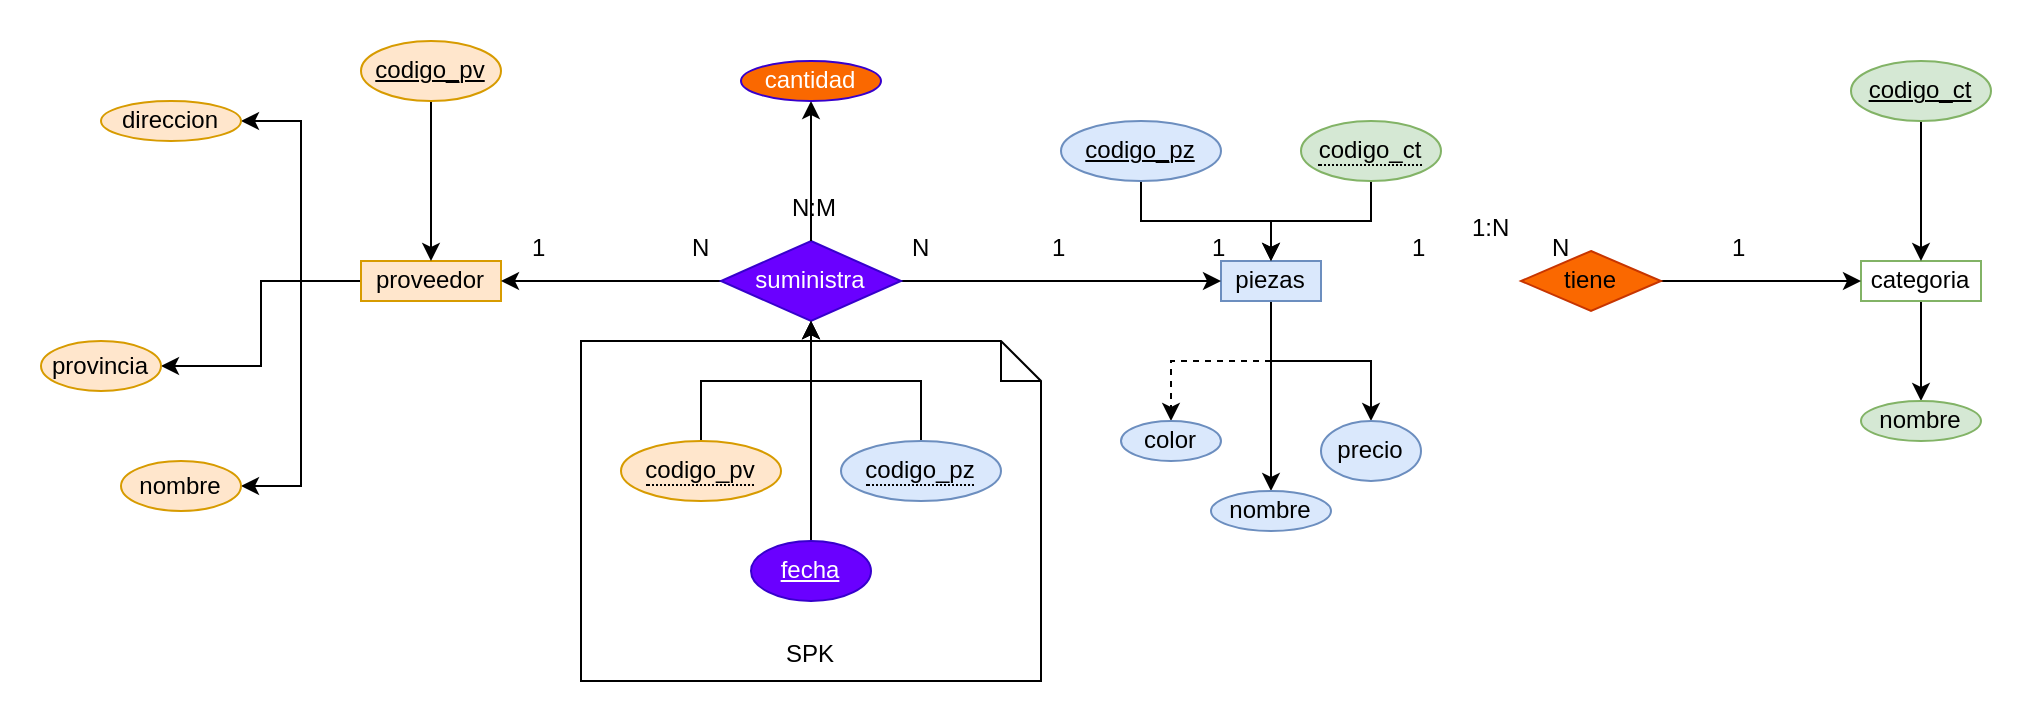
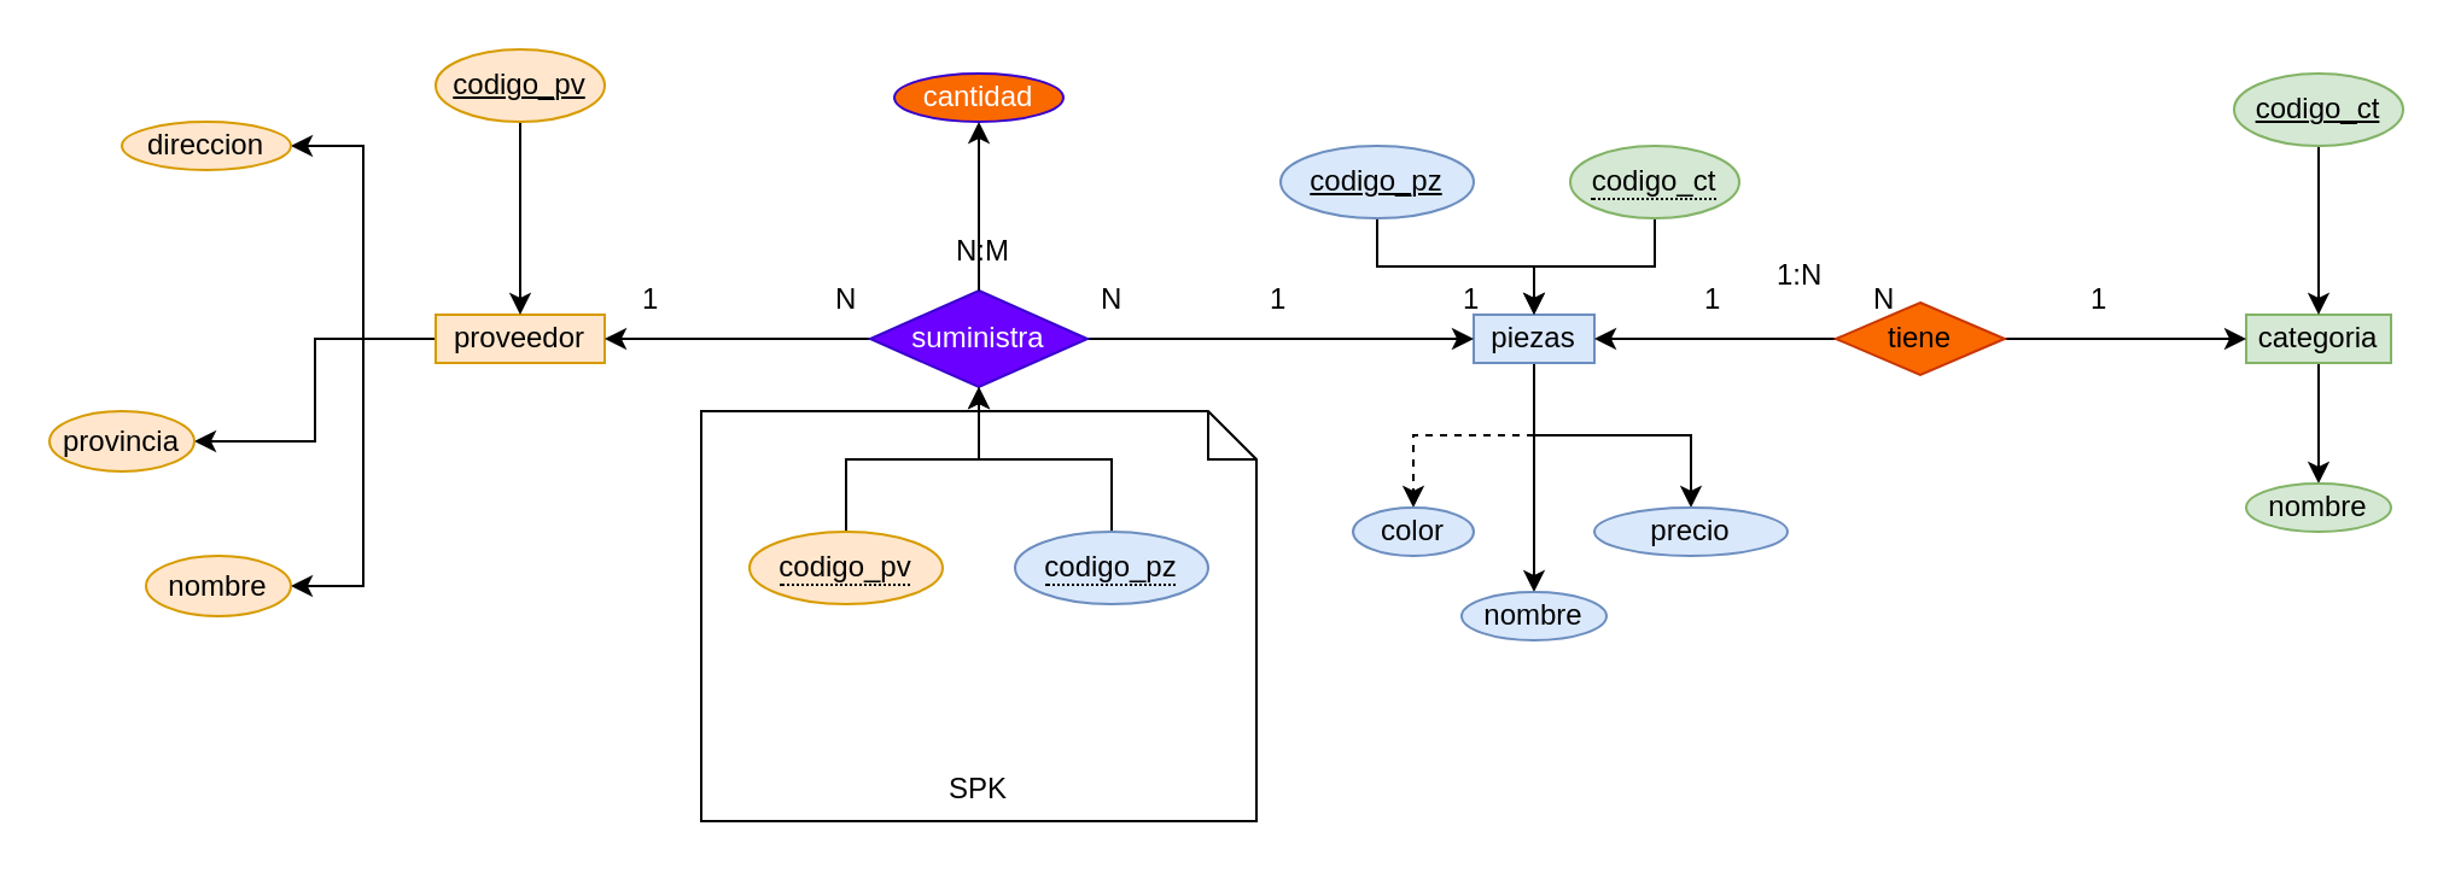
+ <mxCell id="16" value="" style="edgeStyle=orthogonalEdgeStyle;rounded=0;orthogonalLoop=1;jettySize=auto;html=1;" edge="1" parent="1" source="18" target="6"><mxGeometry relative="1" as="geometry" /></mxCell>
- <mxCell id="12" value="categoria" style="whiteSpace=wrap;html=1;align=center;fillColor=#ffffff;strokeColor=#82b366;" vertex="1" parent="1"><mxGeometry x="930" y="130" width="60" height="20" as="geometry" /></mxCell>
+ <mxCell id="12" value="categoria" style="whiteSpace=wrap;html=1;align=center;fillColor=#d5e8d4;strokeColor=#82b366;" vertex="1" parent="1"><mxGeometry x="930" y="130" width="60" height="20" as="geometry" /></mxCell>
- <mxCell id="50" value="precio" style="ellipse;whiteSpace=wrap;html=1;align=center;fillColor=#dae8fc;strokeColor=#6c8ebf;" vertex="1" parent="1"><mxGeometry x="660" y="210" width="50" height="30" as="geometry" /></mxCell>
+ <mxCell id="50" value="precio" style="ellipse;whiteSpace=wrap;html=1;align=center;fillColor=#dae8fc;strokeColor=#6c8ebf;" vertex="1" parent="1"><mxGeometry x="660" y="210" width="80" height="20" as="geometry" /></mxCell>
- <mxCell id="43" style="edgeStyle=orthogonalEdgeStyle;rounded=0;orthogonalLoop=1;jettySize=auto;html=1;entryX=0.5;entryY=1;entryDx=0;entryDy=0;" edge="1" parent="1" source="44" target="15"><mxGeometry relative="1" as="geometry" /></mxCell>
- <mxCell id="44" value="fecha" style="ellipse;whiteSpace=wrap;html=1;align=center;fontStyle=4;fillColor=#6a00ff;fontColor=#ffffff;strokeColor=#3700CC;" vertex="1" parent="1"><mxGeometry x="375" y="270" width="60" height="30" as="geometry" /></mxCell>
